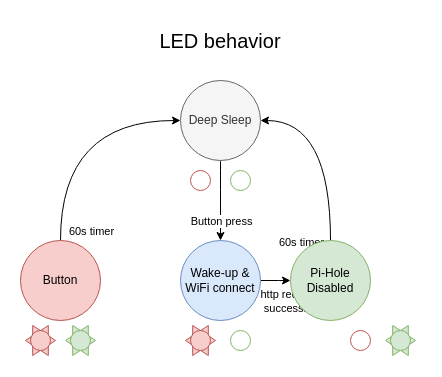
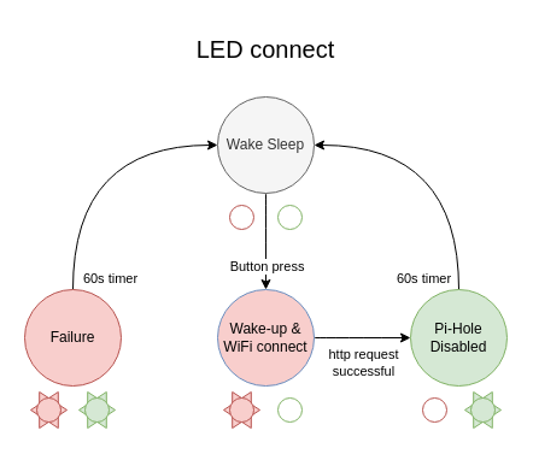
- <mxCell id="16" value="LED behavior" style="text;html=1;strokeColor=none;fillColor=none;align=center;verticalAlign=middle;whiteSpace=wrap;rounded=0;fontSize=20;" vertex="1" parent="1"><mxGeometry x="140" y="20" width="160" height="40" as="geometry" /></mxCell>
+ <mxCell id="16" value="LED connect" style="text;html=1;strokeColor=none;fillColor=none;align=center;verticalAlign=middle;whiteSpace=wrap;rounded=0;fontSize=20;" vertex="1" parent="1"><mxGeometry x="140" y="20" width="160" height="40" as="geometry" /></mxCell>
- <mxCell id="6" value="Deep Sleep" style="ellipse;whiteSpace=wrap;html=1;aspect=fixed;fillColor=#f5f5f5;fontColor=#333333;strokeColor=#666666;" vertex="1" parent="1"><mxGeometry x="180" y="80" width="80" height="80" as="geometry" /></mxCell>
+ <mxCell id="6" value="Wake Sleep" style="ellipse;whiteSpace=wrap;html=1;aspect=fixed;fillColor=#f5f5f5;fontColor=#333333;strokeColor=#666666;" vertex="1" parent="1"><mxGeometry x="180" y="80" width="80" height="80" as="geometry" /></mxCell>
- <mxCell id="15" value="Button" style="ellipse;whiteSpace=wrap;html=1;aspect=fixed;fillColor=#f8cecc;strokeColor=#b85450;" vertex="1" parent="1"><mxGeometry x="20" y="240" width="80" height="80" as="geometry" /></mxCell>
+ <mxCell id="15" value="Failure" style="ellipse;whiteSpace=wrap;html=1;aspect=fixed;fillColor=#f8cecc;strokeColor=#b85450;" vertex="1" parent="1"><mxGeometry x="20" y="240" width="80" height="80" as="geometry" /></mxCell>
- <mxCell id="9" value="Wake-up &amp;amp; WiFi connect" style="ellipse;whiteSpace=wrap;html=1;aspect=fixed;fillColor=#dae8fc;strokeColor=#6c8ebf;" vertex="1" parent="1"><mxGeometry x="180" y="240" width="80" height="80" as="geometry" /></mxCell>
+ <mxCell id="9" value="Wake-up &amp;amp; WiFi connect" style="ellipse;whiteSpace=wrap;html=1;aspect=fixed;fillColor=#f8cecc;strokeColor=#6c8ebf;" vertex="1" parent="1"><mxGeometry x="180" y="240" width="80" height="80" as="geometry" /></mxCell>
- <mxCell id="12" value="Pi-Hole Disabled" style="ellipse;whiteSpace=wrap;html=1;aspect=fixed;fillColor=#d5e8d4;strokeColor=#82b366;" vertex="1" parent="1"><mxGeometry x="290" y="240" width="80" height="80" as="geometry" /></mxCell>
+ <mxCell id="12" value="Pi-Hole Disabled" style="ellipse;whiteSpace=wrap;html=1;aspect=fixed;fillColor=#d5e8d4;strokeColor=#82b366;" vertex="1" parent="1"><mxGeometry x="340" y="240" width="80" height="80" as="geometry" /></mxCell>
